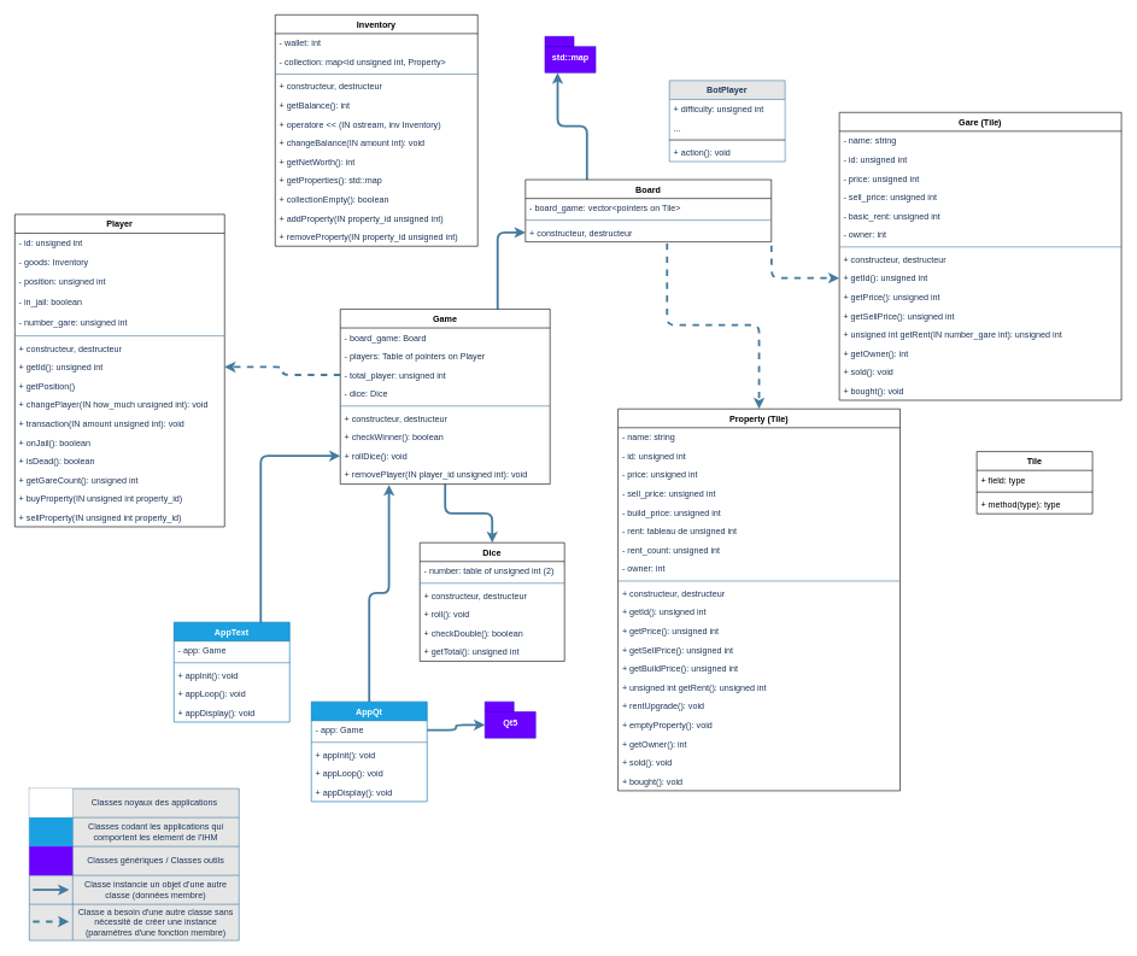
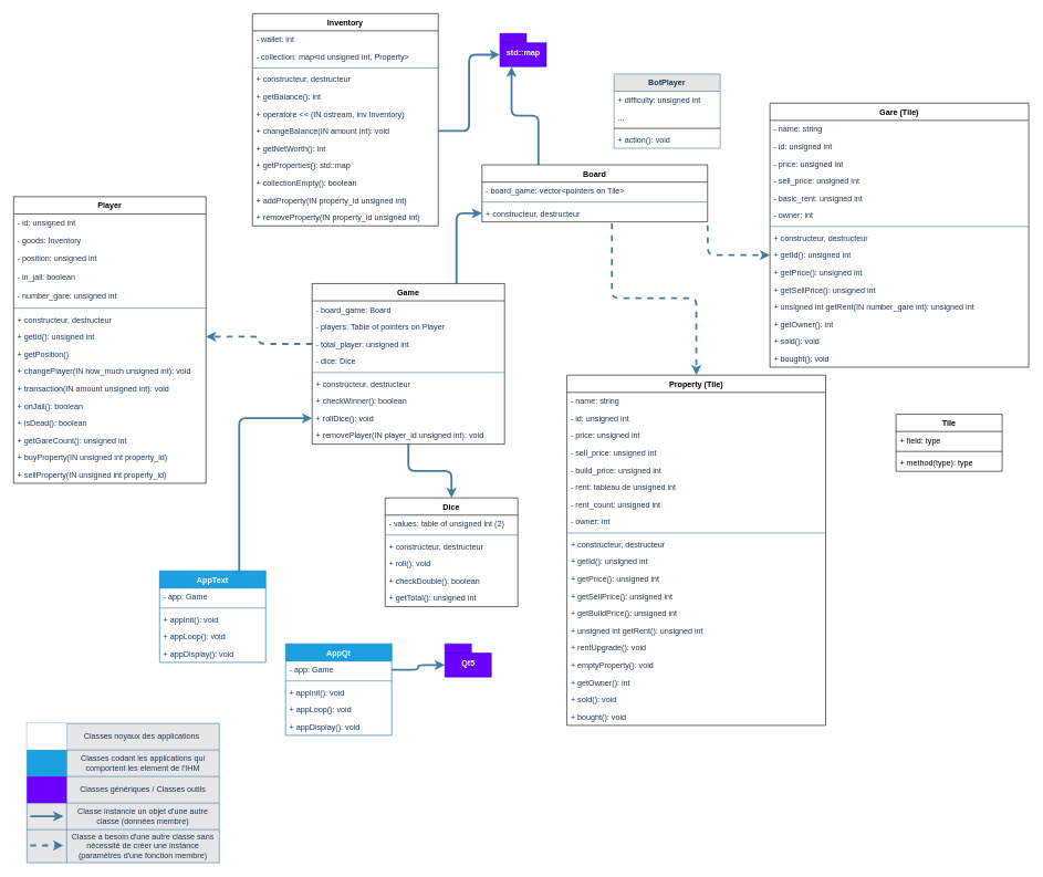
+ <mxCell id="85" style="edgeStyle=orthogonalEdgeStyle;rounded=1;sketch=0;orthogonalLoop=1;jettySize=auto;html=1;exitX=1;exitY=0.5;exitDx=0;exitDy=0;entryX=0;entryY=0;entryDx=0;entryDy=32;entryPerimeter=0;fontColor=#1D3557;strokeColor=#457B9D;strokeWidth=3;fillColor=#A8DADC;" edge="1" parent="1" source="26" target="77"><mxGeometry relative="1" as="geometry" /></mxCell>
- <mxCell id="71" value="- number: table of unsigned int (2)" style="text;strokeColor=none;fillColor=none;align=left;verticalAlign=top;spacingLeft=4;spacingRight=4;overflow=hidden;rotatable=0;points=[[0,0.5],[1,0.5]];portConstraint=eastwest;fontColor=#1D3557;rounded=0;" vertex="1" parent="70"><mxGeometry y="26" width="200" height="26" as="geometry" /></mxCell>
+ <mxCell id="71" value="- values: table of unsigned int (2)" style="text;strokeColor=none;fillColor=none;align=left;verticalAlign=top;spacingLeft=4;spacingRight=4;overflow=hidden;rotatable=0;points=[[0,0.5],[1,0.5]];portConstraint=eastwest;fontColor=#1D3557;rounded=0;" vertex="1" parent="70"><mxGeometry y="26" width="200" height="26" as="geometry" /></mxCell>
- <mxCell id="86" style="edgeStyle=orthogonalEdgeStyle;rounded=1;sketch=0;orthogonalLoop=1;jettySize=auto;html=1;exitX=0.5;exitY=0;exitDx=0;exitDy=0;fontColor=#1D3557;strokeColor=#457B9D;strokeWidth=3;fillColor=#A8DADC;entryX=0.232;entryY=1.038;entryDx=0;entryDy=0;entryPerimeter=0;" edge="1" parent="1" source="87" target="69"><mxGeometry relative="1" as="geometry"><mxPoint x="539.538" y="690" as="targetPoint" /></mxGeometry></mxCell>
